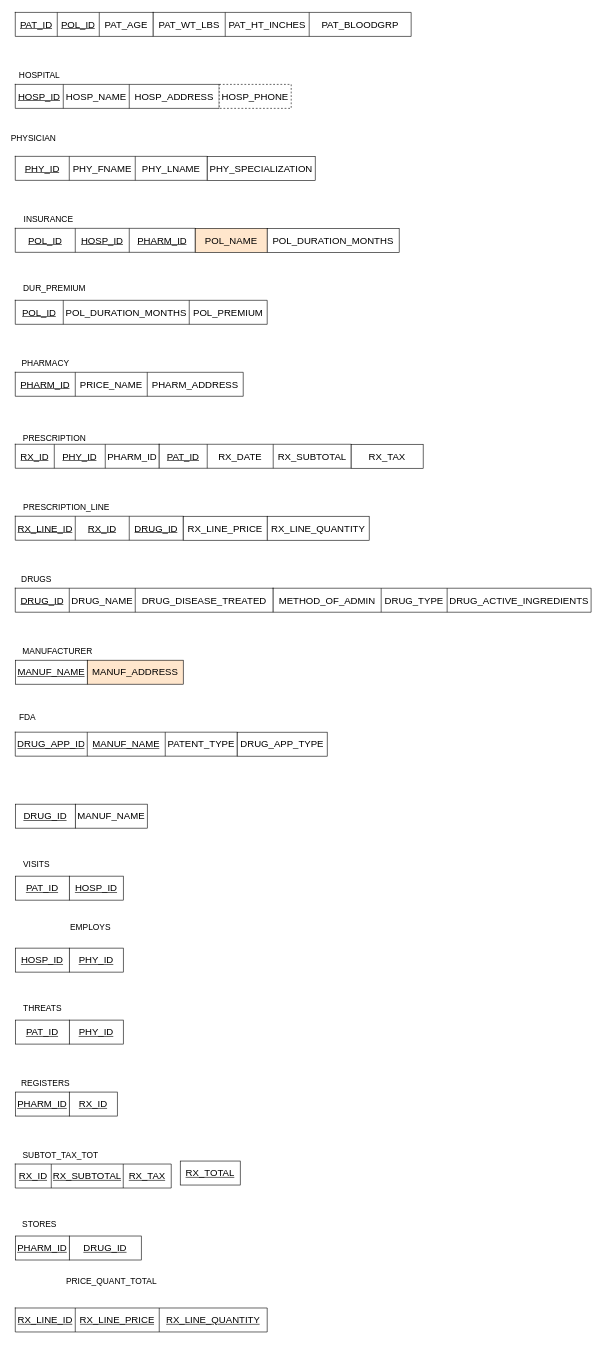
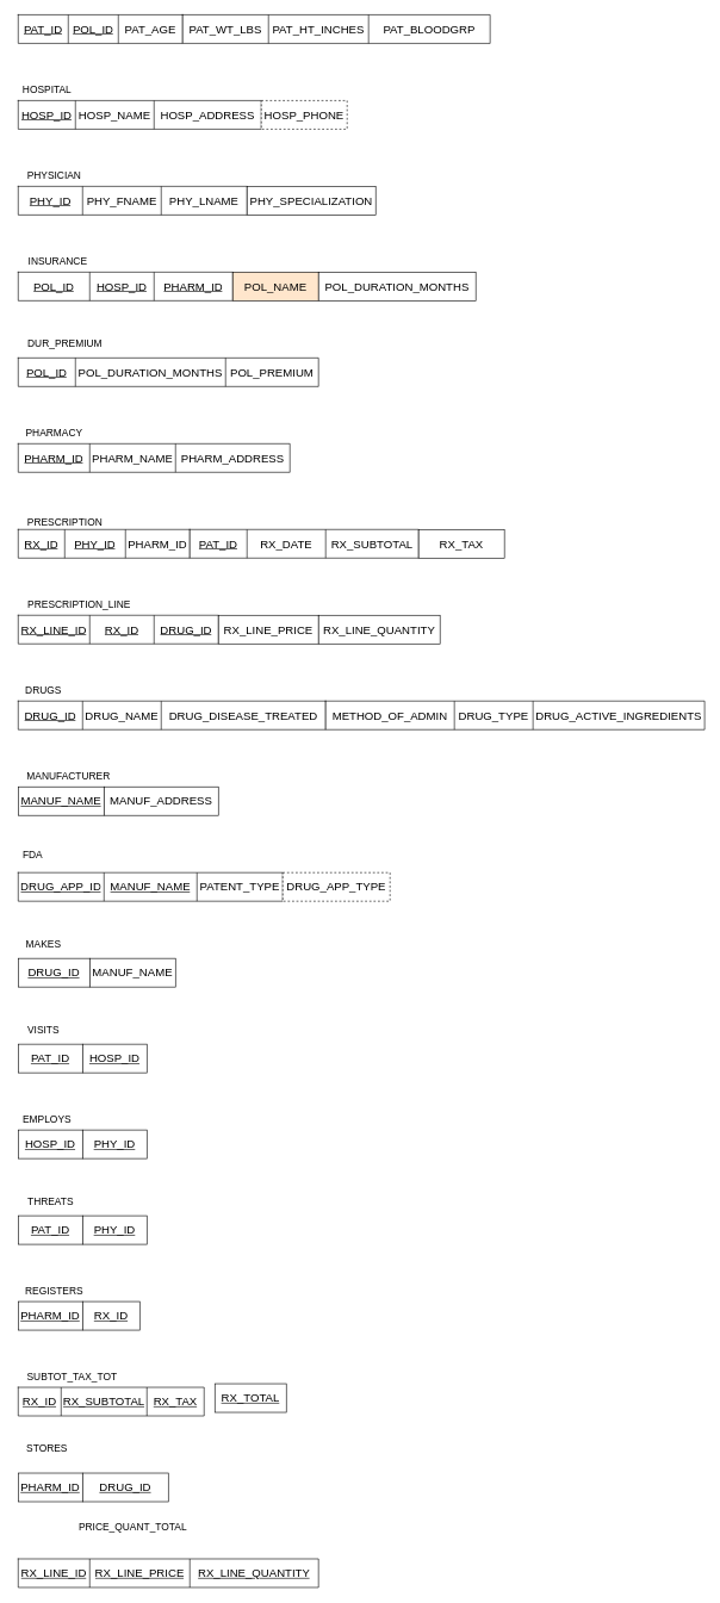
- <mxCell id="19" value="PHYSICIAN" style="text;html=1;align=center;verticalAlign=middle;resizable=0;points=[];autosize=1;strokeColor=none;fillColor=none;fontSize=14;" vertex="1" parent="1"><mxGeometry x="5" y="215" width="100" height="30" as="geometry" /></mxCell>
+ <mxCell id="19" value="PHYSICIAN" style="text;html=1;align=center;verticalAlign=middle;resizable=0;points=[];autosize=1;strokeColor=none;fillColor=none;fontSize=14;" vertex="1" parent="1"><mxGeometry y="230" width="100" height="30" as="geometry" x="25" /></mxCell>
- <mxCell id="44" value="PRICE_NAME" style="shape=partialRectangle;html=1;whiteSpace=wrap;connectable=0;strokeColor=inherit;overflow=hidden;fillColor=none;top=0;left=0;bottom=0;right=0;pointerEvents=1;fontSize=16;" vertex="1" parent="42"><mxGeometry x="100" width="120" height="40" as="geometry"><mxRectangle width="120" height="40" as="alternateBounds" /></mxGeometry></mxCell>
+ <mxCell id="44" value="PHARM_NAME" style="shape=partialRectangle;html=1;whiteSpace=wrap;connectable=0;strokeColor=inherit;overflow=hidden;fillColor=none;top=0;left=0;bottom=0;right=0;pointerEvents=1;fontSize=16;" vertex="1" parent="42"><mxGeometry x="100" width="120" height="40" as="geometry"><mxRectangle width="120" height="40" as="alternateBounds" /></mxGeometry></mxCell>
- <mxCell id="79" value="MANUF_ADDRESS" style="whiteSpace=wrap;html=1;fontSize=16;startSize=0;fillColor=#ffe6cc;" vertex="1" parent="1"><mxGeometry x="145" y="1100" width="160" height="40" as="geometry" /></mxCell>
+ <mxCell id="79" value="MANUF_ADDRESS" style="whiteSpace=wrap;html=1;fontSize=16;startSize=0;" vertex="1" parent="1"><mxGeometry x="145" y="1100" width="160" height="40" as="geometry" /></mxCell>
- <mxCell id="86" value="DRUG_APP_TYPE" style="whiteSpace=wrap;html=1;fontSize=16;startSize=0;" vertex="1" parent="1"><mxGeometry x="395" y="1220" width="150" height="40" as="geometry" /></mxCell>
+ <mxCell id="86" value="DRUG_APP_TYPE" style="whiteSpace=wrap;html=1;fontSize=16;startSize=0;dashed=1;" vertex="1" parent="1"><mxGeometry x="395" y="1220" width="150" height="40" as="geometry" /></mxCell>
+ <mxCell id="87" value="MAKES" style="text;html=1;align=center;verticalAlign=middle;resizable=0;points=[];autosize=1;strokeColor=none;fillColor=none;fontSize=14;" vertex="1" parent="1"><mxGeometry y="1305" width="70" height="30" as="geometry" x="25" /></mxCell>
- <mxCell id="93" value="EMPLOYS" style="text;html=1;align=center;verticalAlign=middle;resizable=0;points=[];autosize=1;strokeColor=none;fillColor=none;fontSize=14;" vertex="1" parent="1"><mxGeometry x="105" y="1530" width="90" height="30" as="geometry" /></mxCell>
+ <mxCell id="93" value="EMPLOYS" style="text;html=1;align=center;verticalAlign=middle;resizable=0;points=[];autosize=1;strokeColor=none;fillColor=none;fontSize=14;" vertex="1" parent="1"><mxGeometry x="20" y="1550" width="90" height="30" as="geometry" /></mxCell>
- <mxCell id="109" value="STORES" style="text;html=1;align=center;verticalAlign=middle;resizable=0;points=[];autosize=1;strokeColor=none;fillColor=none;fontSize=14;" vertex="1" parent="1"><mxGeometry y="2025" width="80" height="30" as="geometry" x="25" /></mxCell>
+ <mxCell id="109" value="STORES" style="text;html=1;align=center;verticalAlign=middle;resizable=0;points=[];autosize=1;strokeColor=none;fillColor=none;fontSize=14;" vertex="1" parent="1"><mxGeometry x="25" y="2010" width="80" height="30" as="geometry" /></mxCell>
